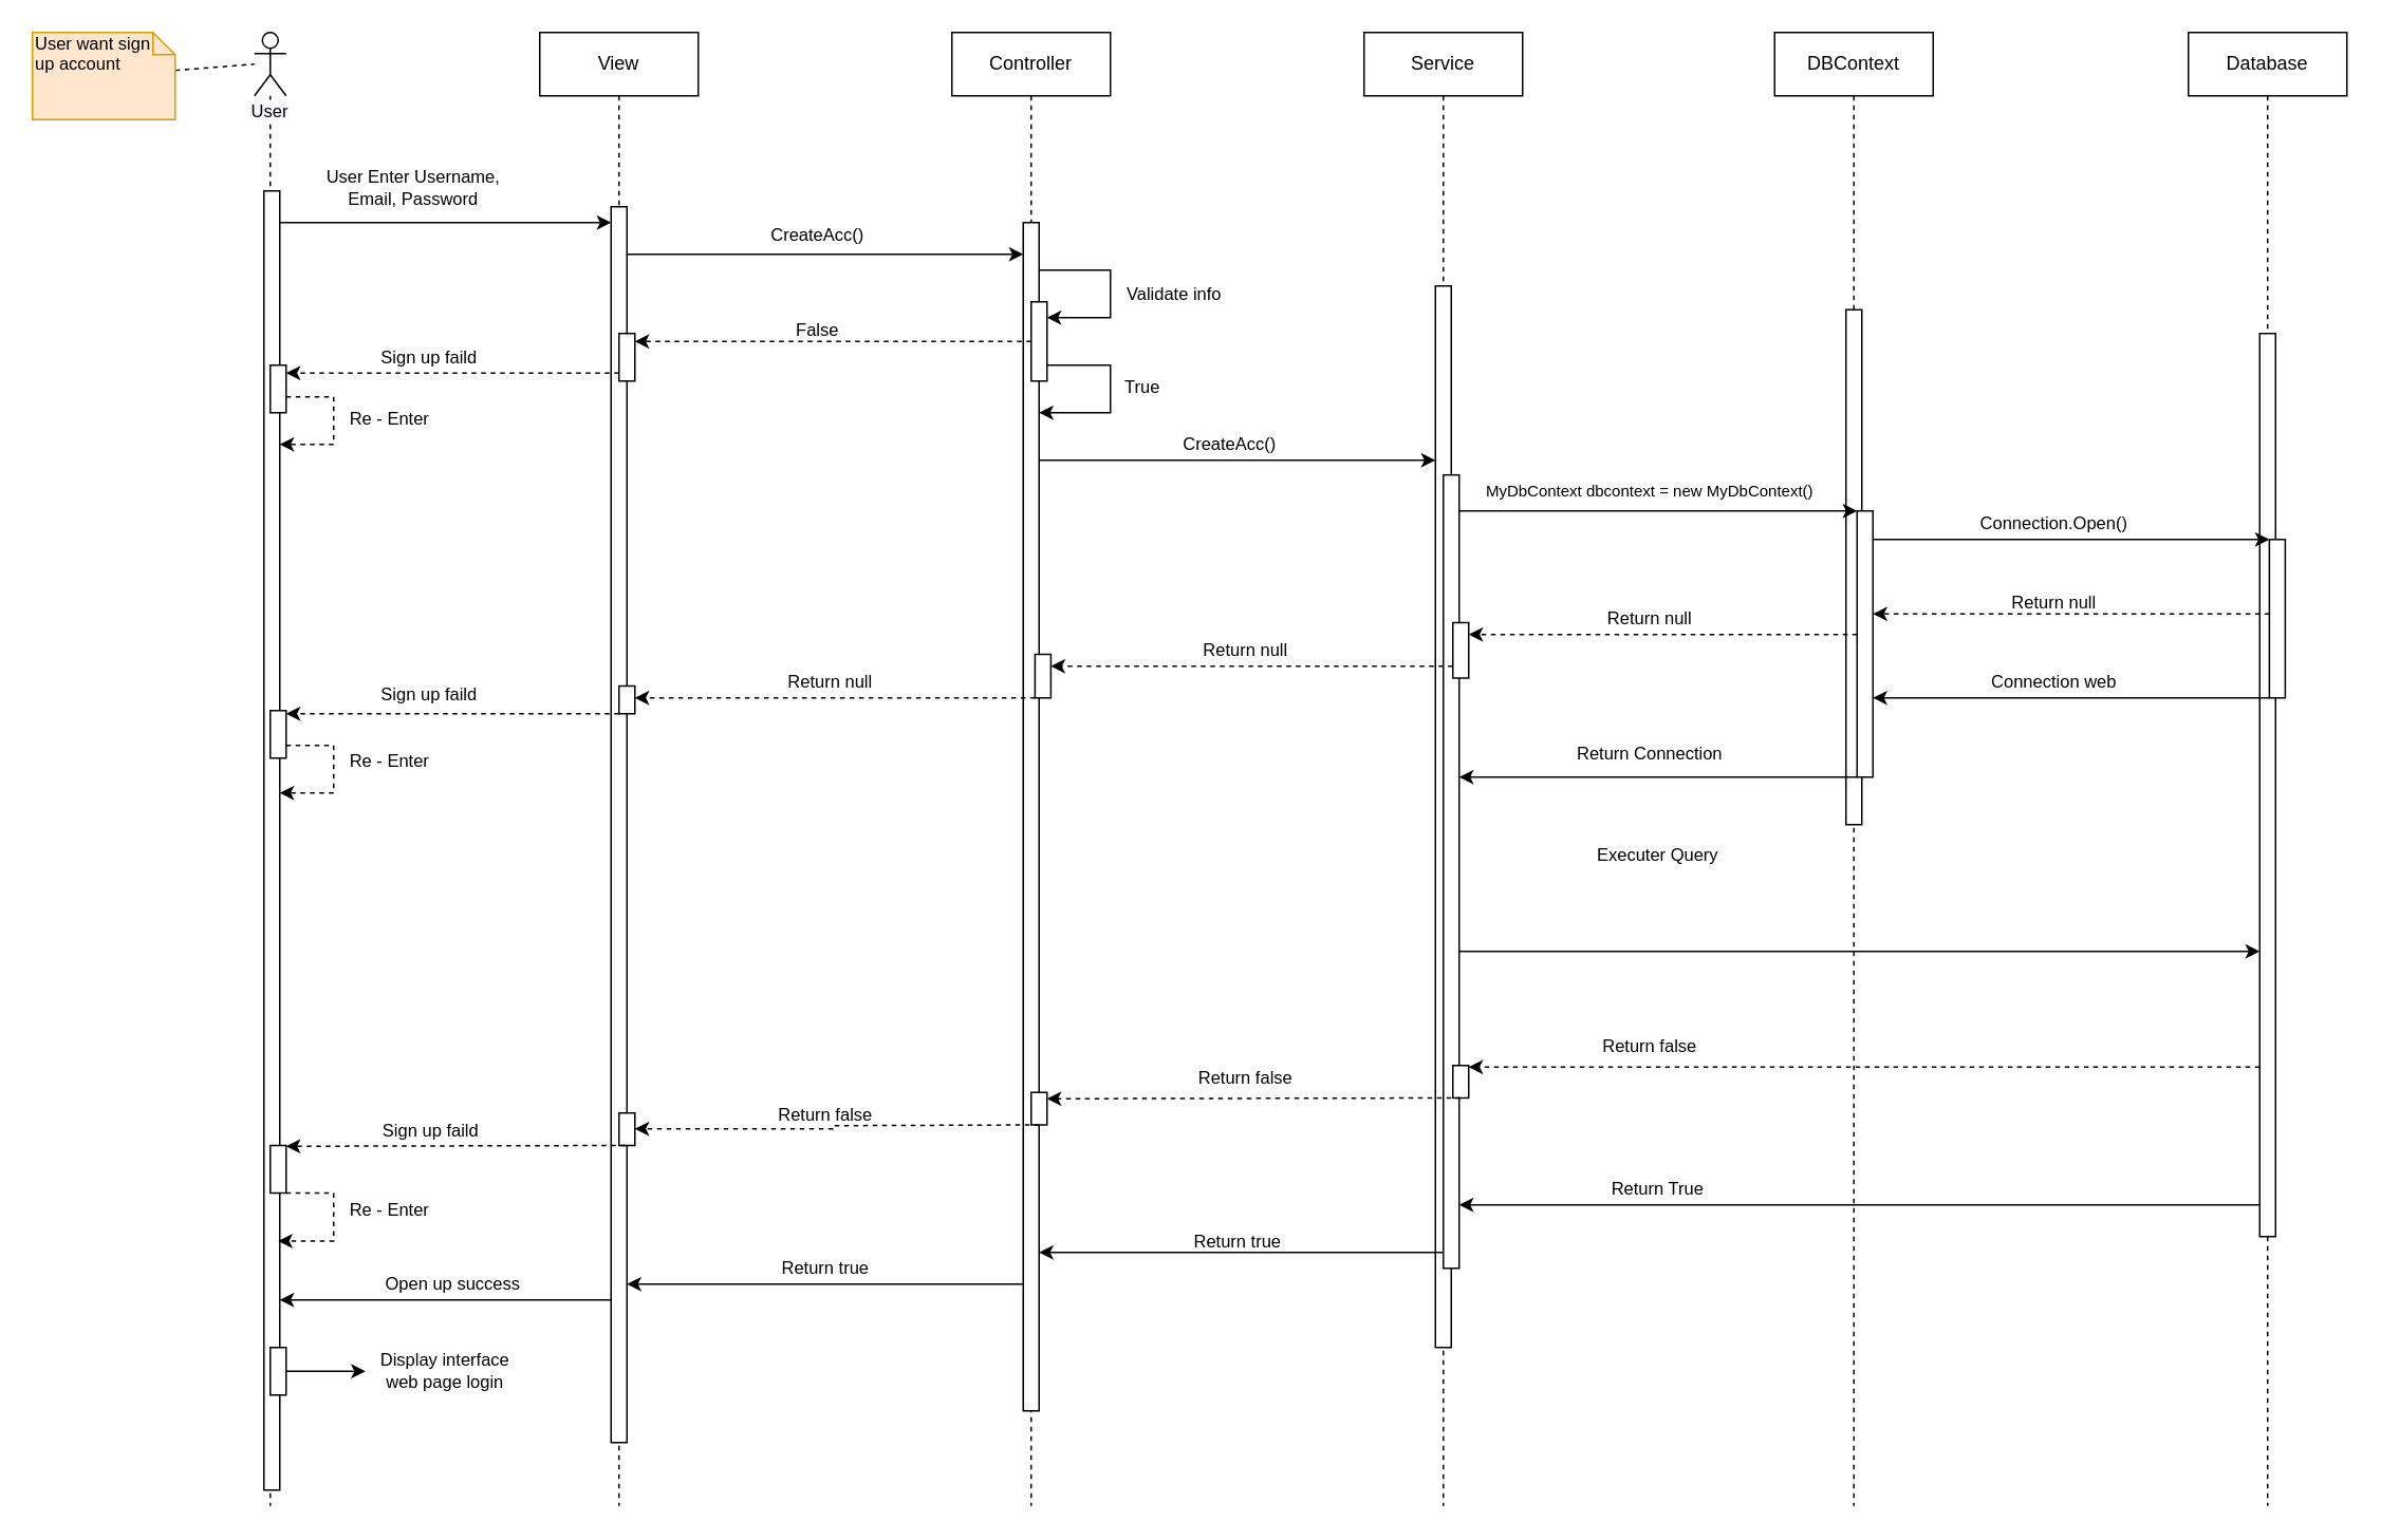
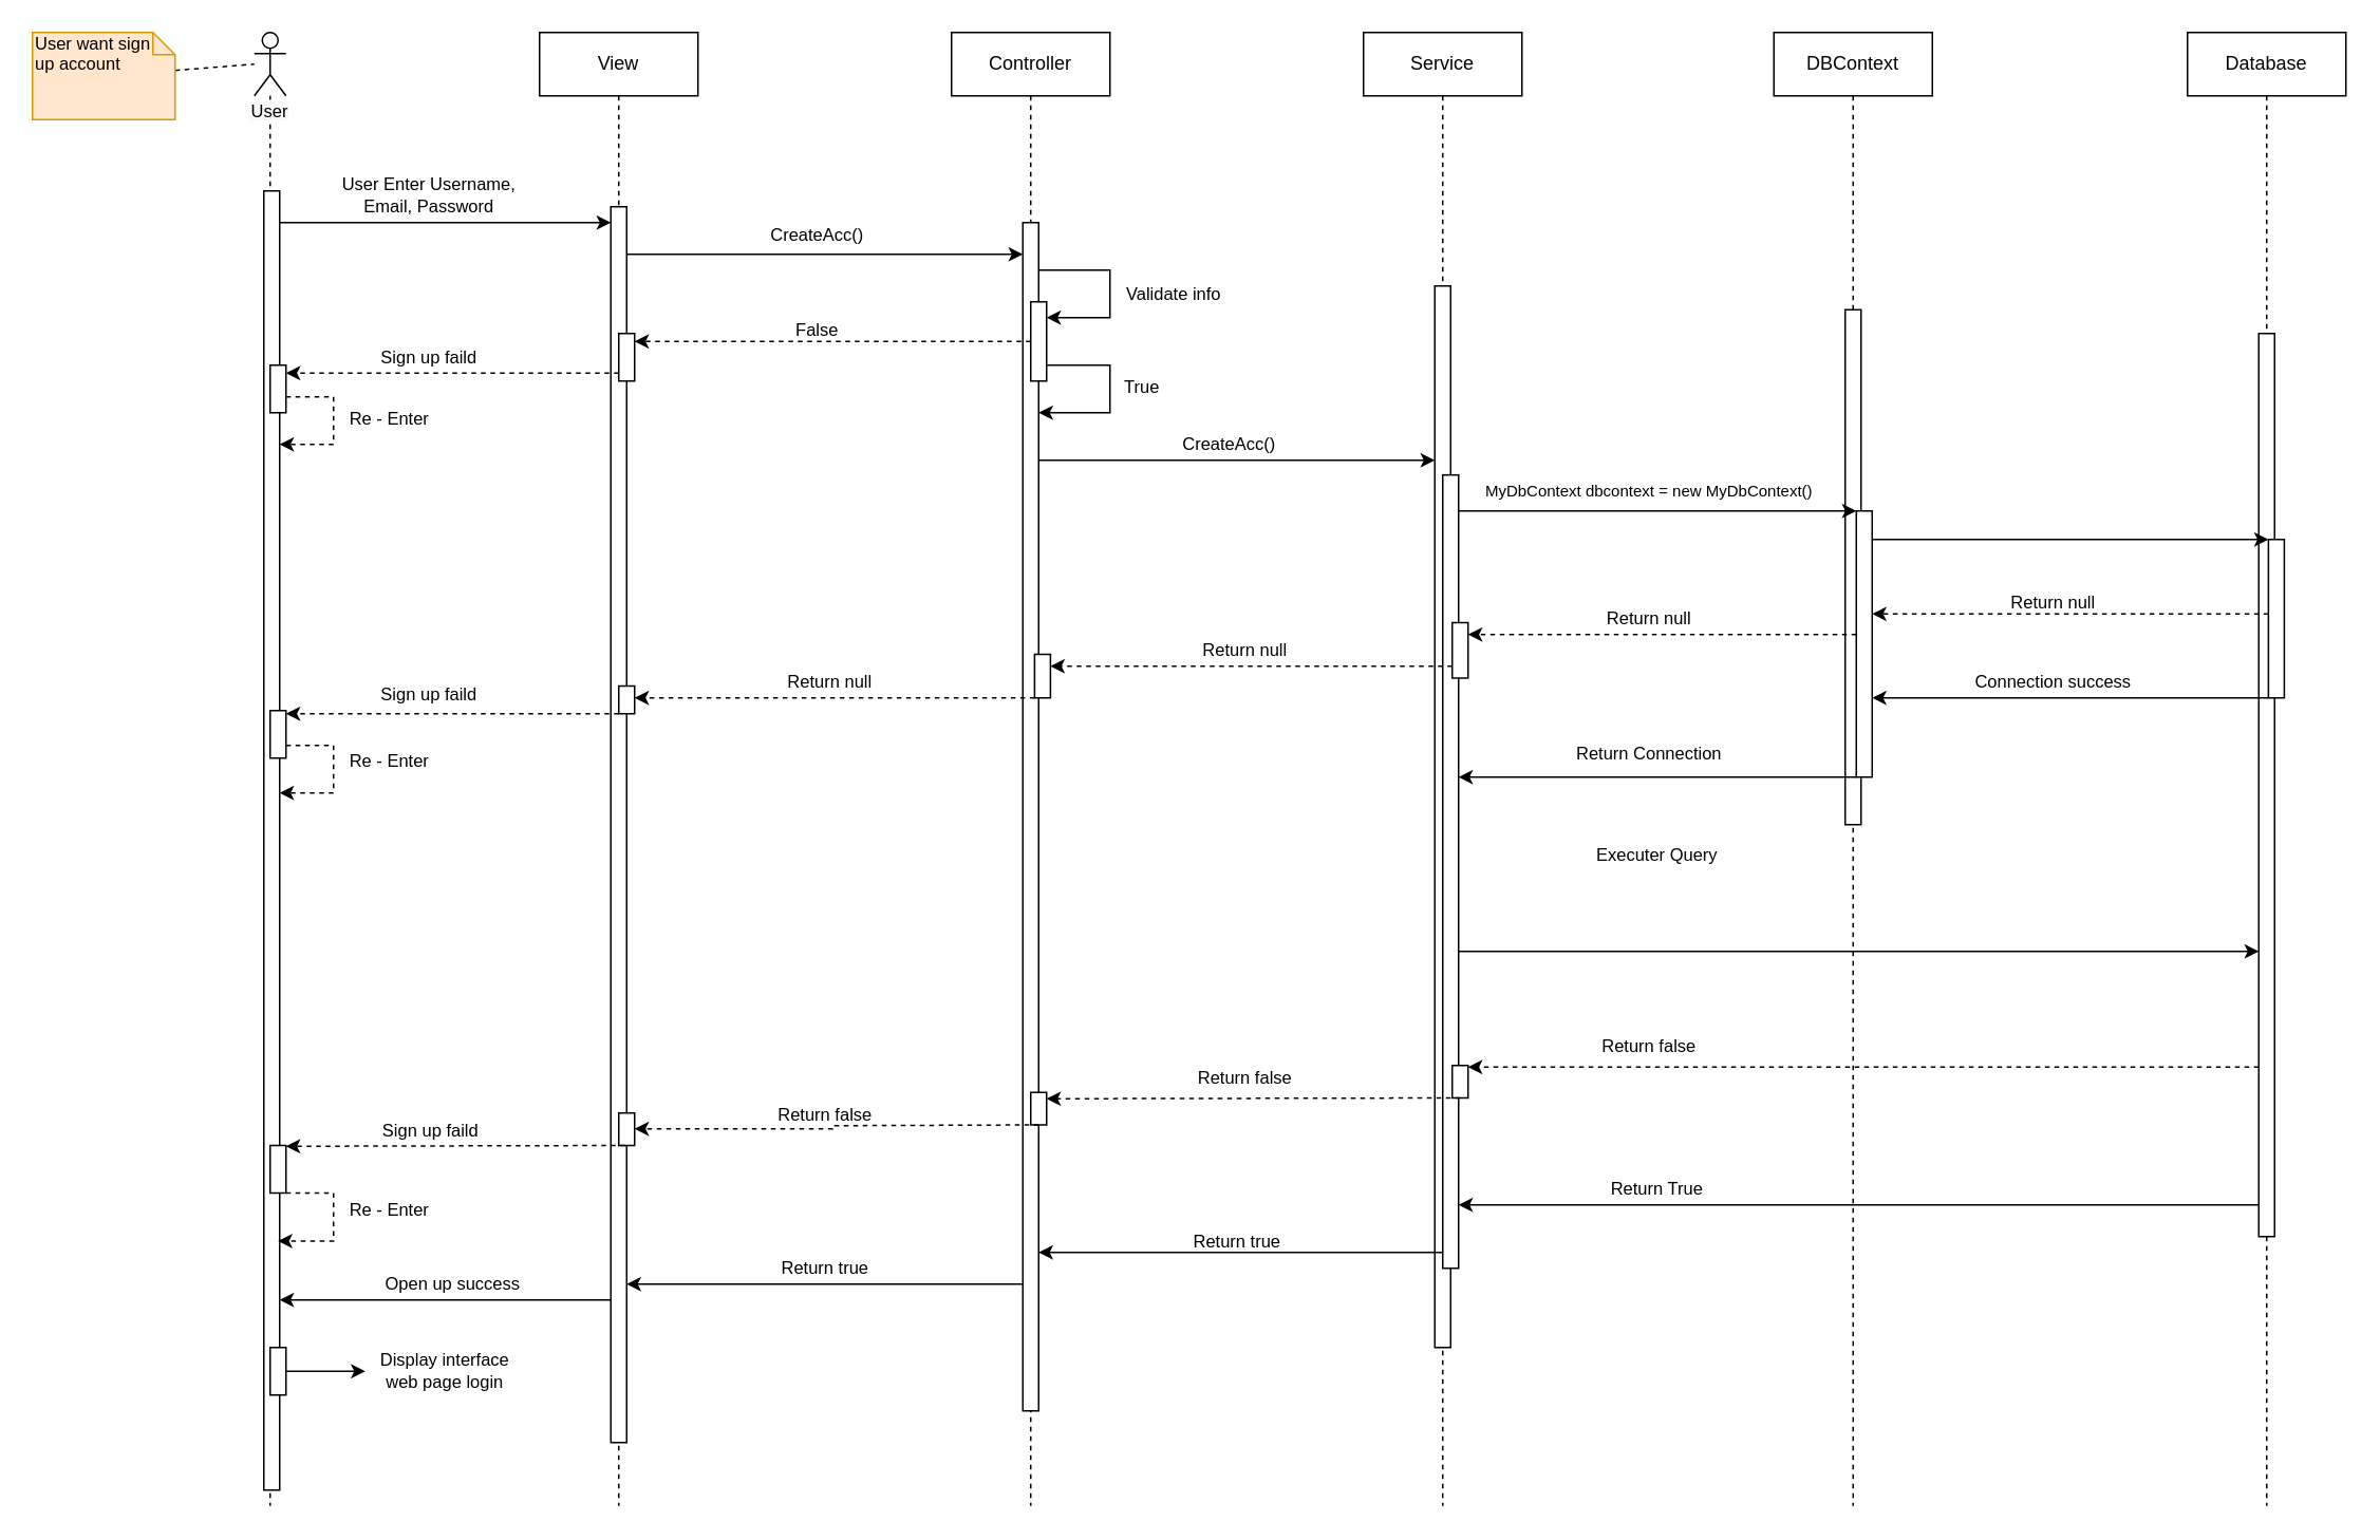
- <mxCell id="26" value="User Enter Username, &lt;br&gt;Email, Password" style="text;html=1;align=center;verticalAlign=middle;resizable=0;points=[];;autosize=1;fontSize=11;" vertex="1" parent="1"><mxGeometry x="195" y="103" width="130" height="30" as="geometry" /></mxCell>
+ <mxCell id="26" value="User Enter Username, &lt;br&gt;Email, Password" style="text;html=1;align=center;verticalAlign=middle;resizable=0;points=[];;autosize=1;fontSize=11;" vertex="1" parent="1"><mxGeometry x="205" y="108" width="130" height="30" as="geometry" /></mxCell>
- <mxCell id="44" value="Connection.Open()" style="text;html=1;align=center;verticalAlign=middle;resizable=0;points=[];;autosize=1;fontSize=11;" vertex="1" parent="1"><mxGeometry x="1240" y="320" width="110" height="20" as="geometry" /></mxCell>
- <mxCell id="60" value="Connection web" style="text;html=1;align=center;verticalAlign=middle;resizable=0;points=[];;autosize=1;fontSize=11;" vertex="1" parent="1"><mxGeometry x="1240" y="420" width="110" height="20" as="geometry" /></mxCell>
+ <mxCell id="60" value="Connection success" style="text;html=1;align=center;verticalAlign=middle;resizable=0;points=[];;autosize=1;fontSize=11;" vertex="1" parent="1"><mxGeometry x="1240" y="420" width="110" height="20" as="geometry" /></mxCell>
